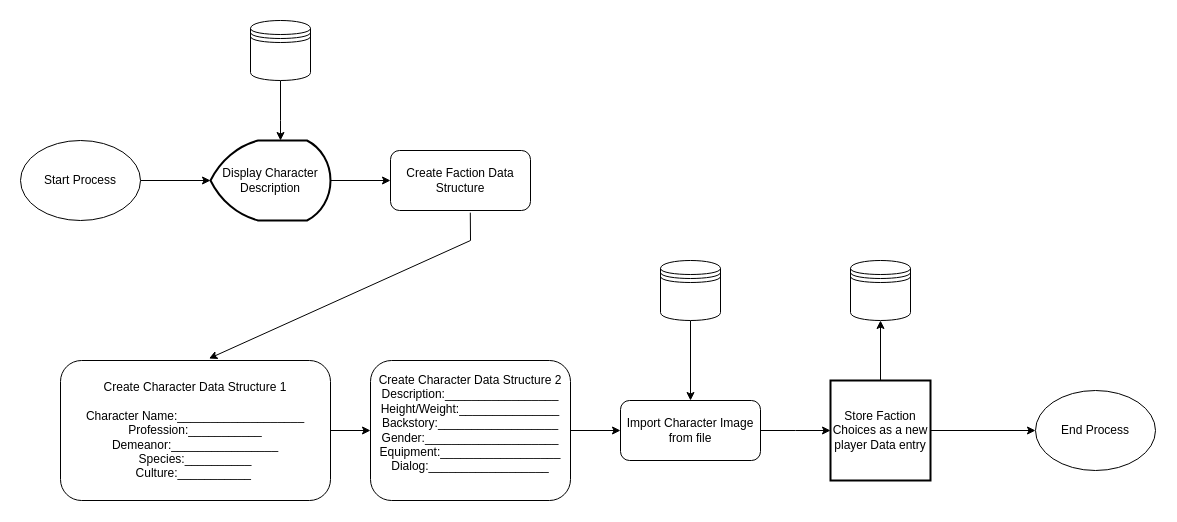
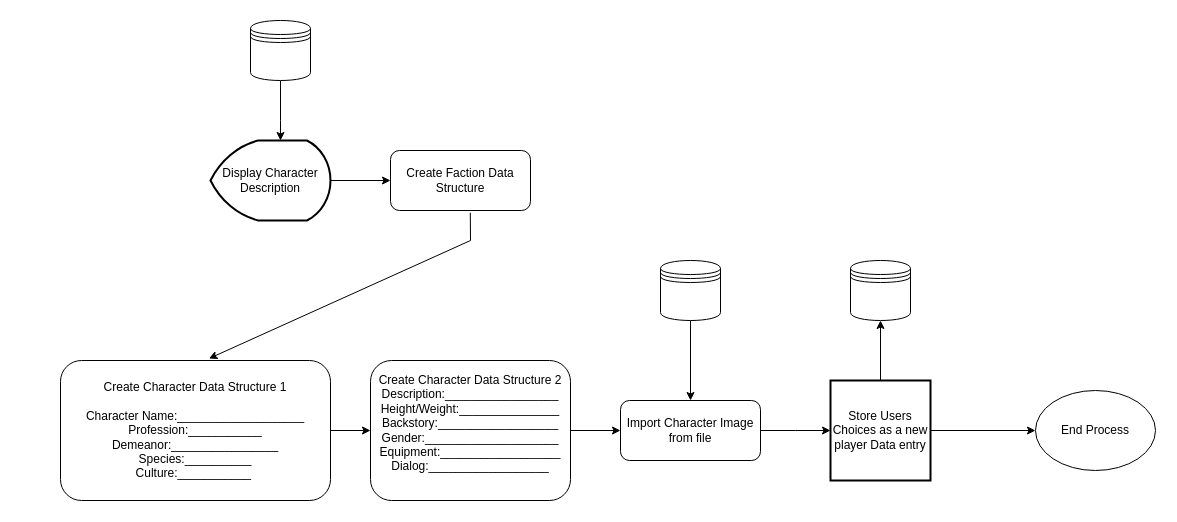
- <mxCell id="3" value="Start Process" style="ellipse;whiteSpace=wrap;html=1;" parent="1" vertex="1"><mxGeometry x="20" y="140" width="120" height="80" as="geometry" /></mxCell>
- <mxCell id="2" style="edgeStyle=orthogonalEdgeStyle;rounded=0;orthogonalLoop=1;jettySize=auto;html=1;" parent="1" source="3" target="5" edge="1"><mxGeometry relative="1" as="geometry" /></mxCell>
- <mxCell id="8" value="Store Faction Choices as a new player Data entry" style="rounded=1;whiteSpace=wrap;html=1;absoluteArcSize=1;arcSize=0;strokeWidth=2;" parent="1" vertex="1"><mxGeometry x="830" y="380" width="100" height="100" as="geometry" /></mxCell>
+ <mxCell id="8" value="Store Users Choices as a new player Data entry" style="rounded=1;whiteSpace=wrap;html=1;absoluteArcSize=1;arcSize=0;strokeWidth=2;" parent="1" vertex="1"><mxGeometry x="830" y="380" width="100" height="100" as="geometry" /></mxCell>
